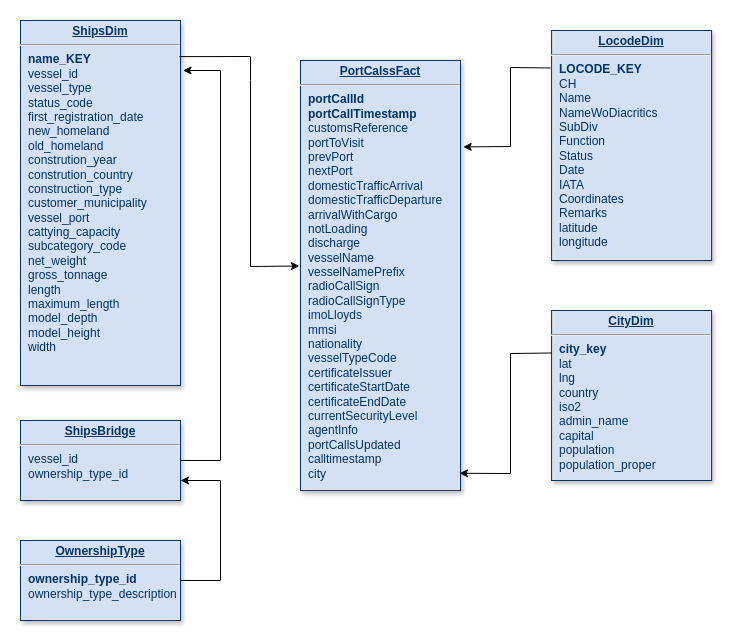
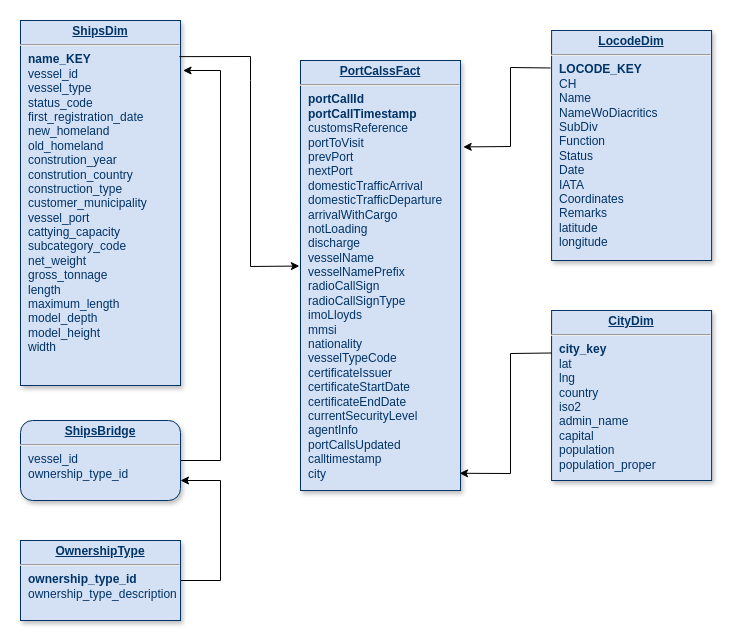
- <mxCell id="4" value="&lt;p style=&quot;margin: 0px; margin-top: 4px; text-align: center; text-decoration: underline;&quot;&gt;&lt;b&gt;ShipsBridge&lt;/b&gt;&lt;/p&gt;&lt;hr&gt;&lt;p style=&quot;margin: 0px; margin-left: 8px;&quot;&gt;vessel_id&lt;span style=&quot;&quot;&gt;&#09;&lt;/span&gt;&lt;/p&gt;&lt;p style=&quot;margin: 0px; margin-left: 8px;&quot;&gt;ownership_type_id&lt;br&gt;&lt;/p&gt;" style="verticalAlign=top;align=left;overflow=fill;fontSize=12;fontFamily=Helvetica;html=1;strokeColor=#003366;shadow=1;fillColor=#D4E1F5;fontColor=#003366" parent="1" vertex="1"><mxGeometry x="20" y="420" width="160" height="80" as="geometry" /></mxCell>
+ <mxCell id="4" value="&lt;p style=&quot;margin: 0px; margin-top: 4px; text-align: center; text-decoration: underline;&quot;&gt;&lt;b&gt;ShipsBridge&lt;/b&gt;&lt;/p&gt;&lt;hr&gt;&lt;p style=&quot;margin: 0px; margin-left: 8px;&quot;&gt;vessel_id&lt;span style=&quot;&quot;&gt;&#09;&lt;/span&gt;&lt;/p&gt;&lt;p style=&quot;margin: 0px; margin-left: 8px;&quot;&gt;ownership_type_id&lt;br&gt;&lt;/p&gt;" style="verticalAlign=top;align=left;overflow=fill;fontSize=12;fontFamily=Helvetica;html=1;strokeColor=#003366;shadow=1;fillColor=#D4E1F5;fontColor=#003366;rounded=1;" parent="1" vertex="1"><mxGeometry x="20" y="420" width="160" height="80" as="geometry" /></mxCell>
